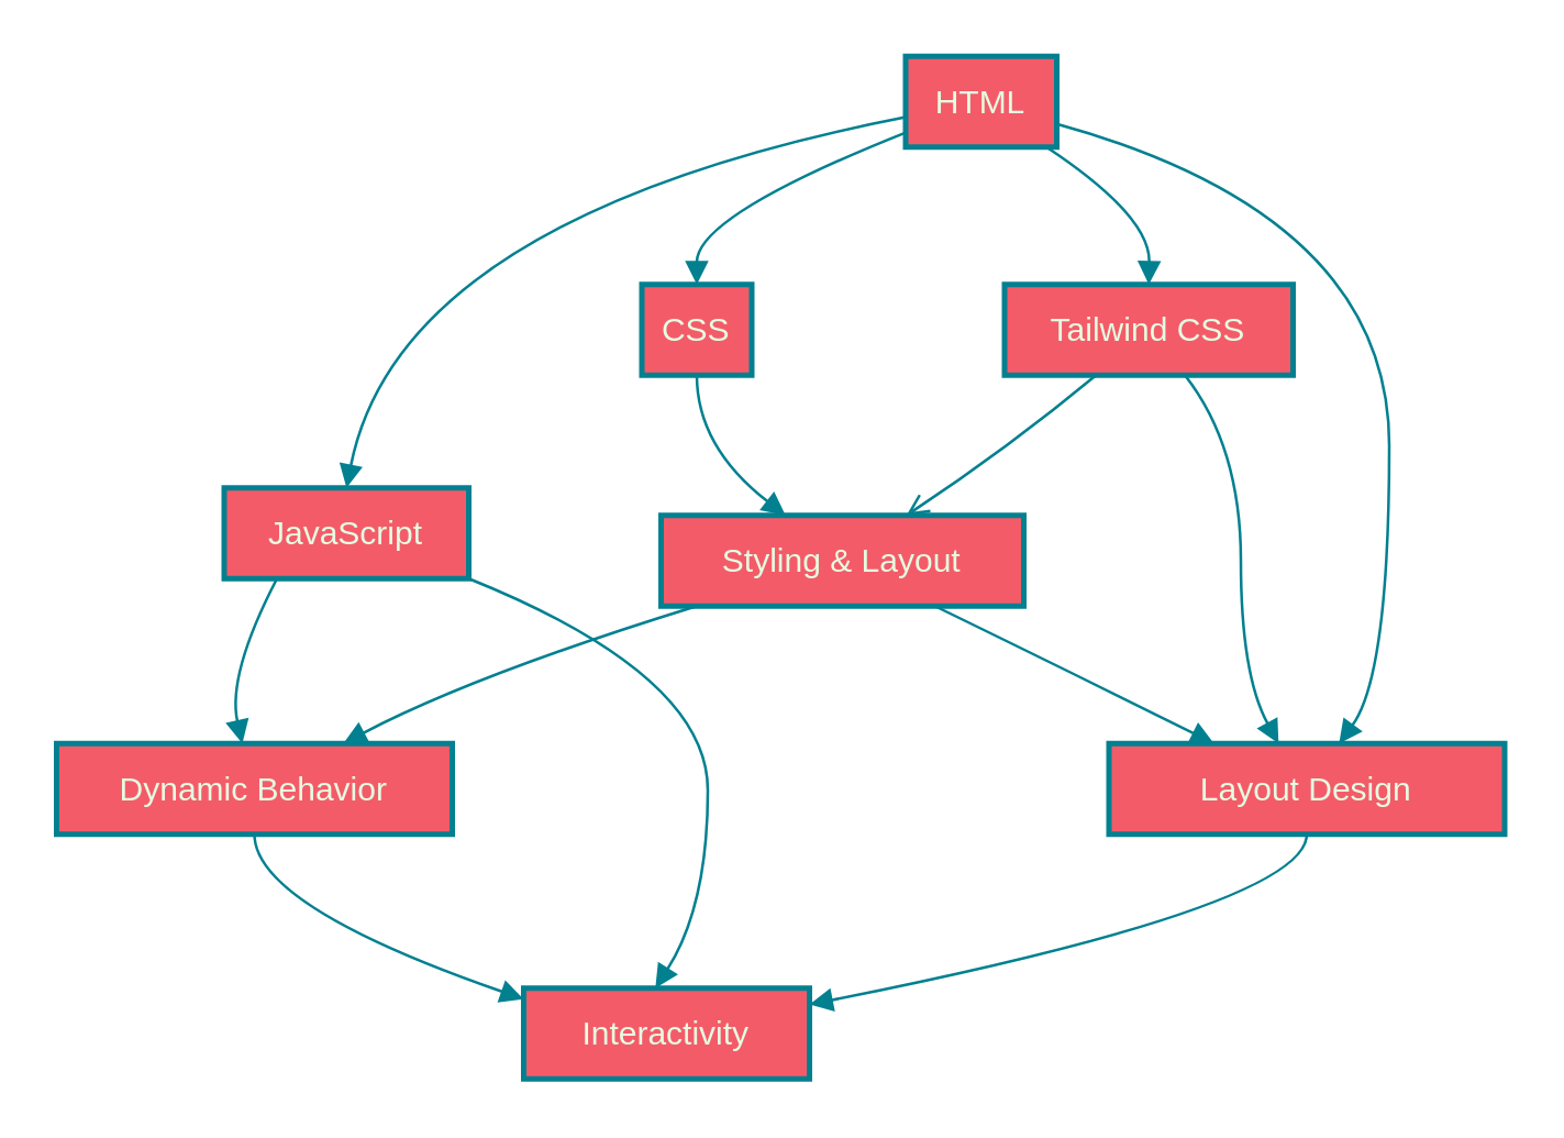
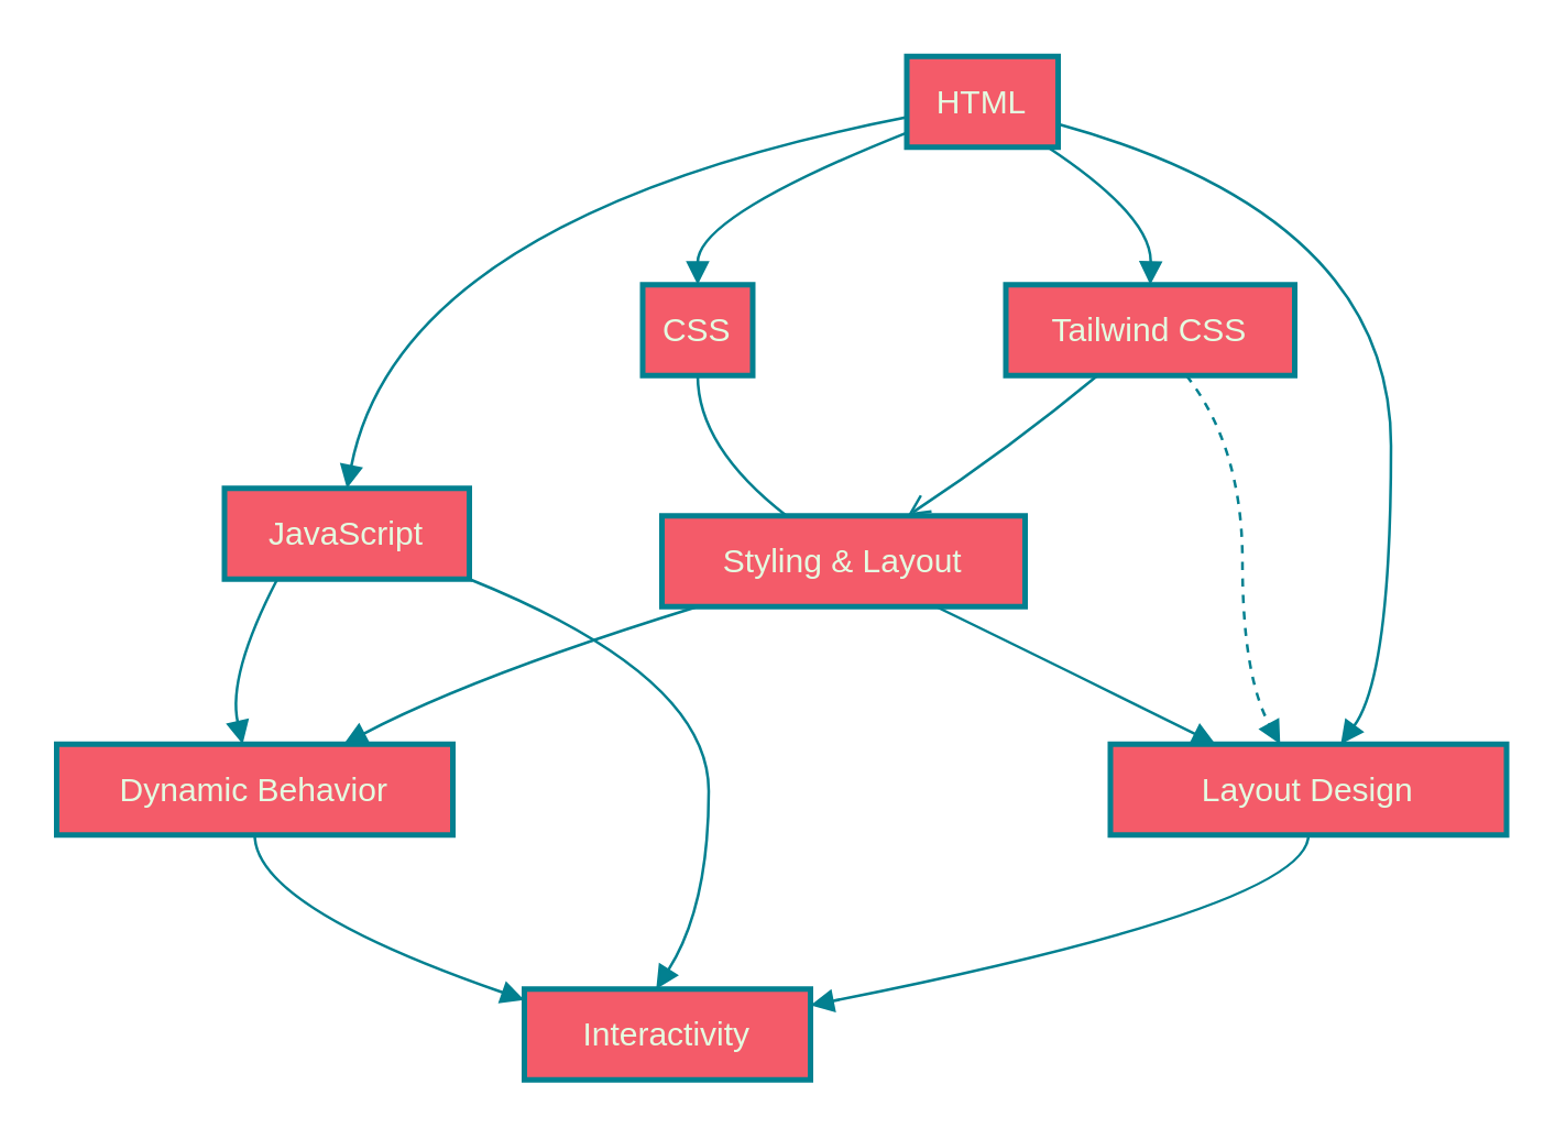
- <mxCell id="13" value="" style="curved=1;startArrow=none;endArrow=block;exitX=0.5;exitY=1.02;entryX=0.34;entryY=-0.01;rounded=0;labelBackgroundColor=none;strokeColor=#028090;fontColor=default;" edge="1" parent="1" source="3" target="6"><mxGeometry relative="1" as="geometry"><Array as="points"><mxPoint x="253" y="162" /></Array></mxGeometry></mxCell>
+ <mxCell id="13" value="" style="curved=1;startArrow=none;endArrow=none;exitX=0.5;exitY=1.02;entryX=0.34;entryY=-0.01;rounded=0;labelBackgroundColor=none;strokeColor=#028090;fontColor=default;" edge="1" parent="1" source="3" target="6"><mxGeometry relative="1" as="geometry"><Array as="points"><mxPoint x="253" y="162" /></Array></mxGeometry></mxCell>
- <mxCell id="17" value="" style="curved=1;startArrow=none;endArrow=block;exitX=0.63;exitY=1.02;entryX=0.43;entryY=0.01;rounded=0;labelBackgroundColor=none;strokeColor=#028090;fontColor=default;" edge="1" parent="1" source="4" target="8"><mxGeometry relative="1" as="geometry"><Array as="points"><mxPoint x="451" y="162" /><mxPoint x="451" y="245" /></Array></mxGeometry></mxCell>
+ <mxCell id="17" value="" style="curved=1;startArrow=none;endArrow=block;exitX=0.63;exitY=1.02;entryX=0.43;entryY=0.01;rounded=0;labelBackgroundColor=none;strokeColor=#028090;fontColor=default;dashed=1;" edge="1" parent="1" source="4" target="8"><mxGeometry relative="1" as="geometry"><Array as="points"><mxPoint x="451" y="162" /><mxPoint x="451" y="245" /></Array></mxGeometry></mxCell>
